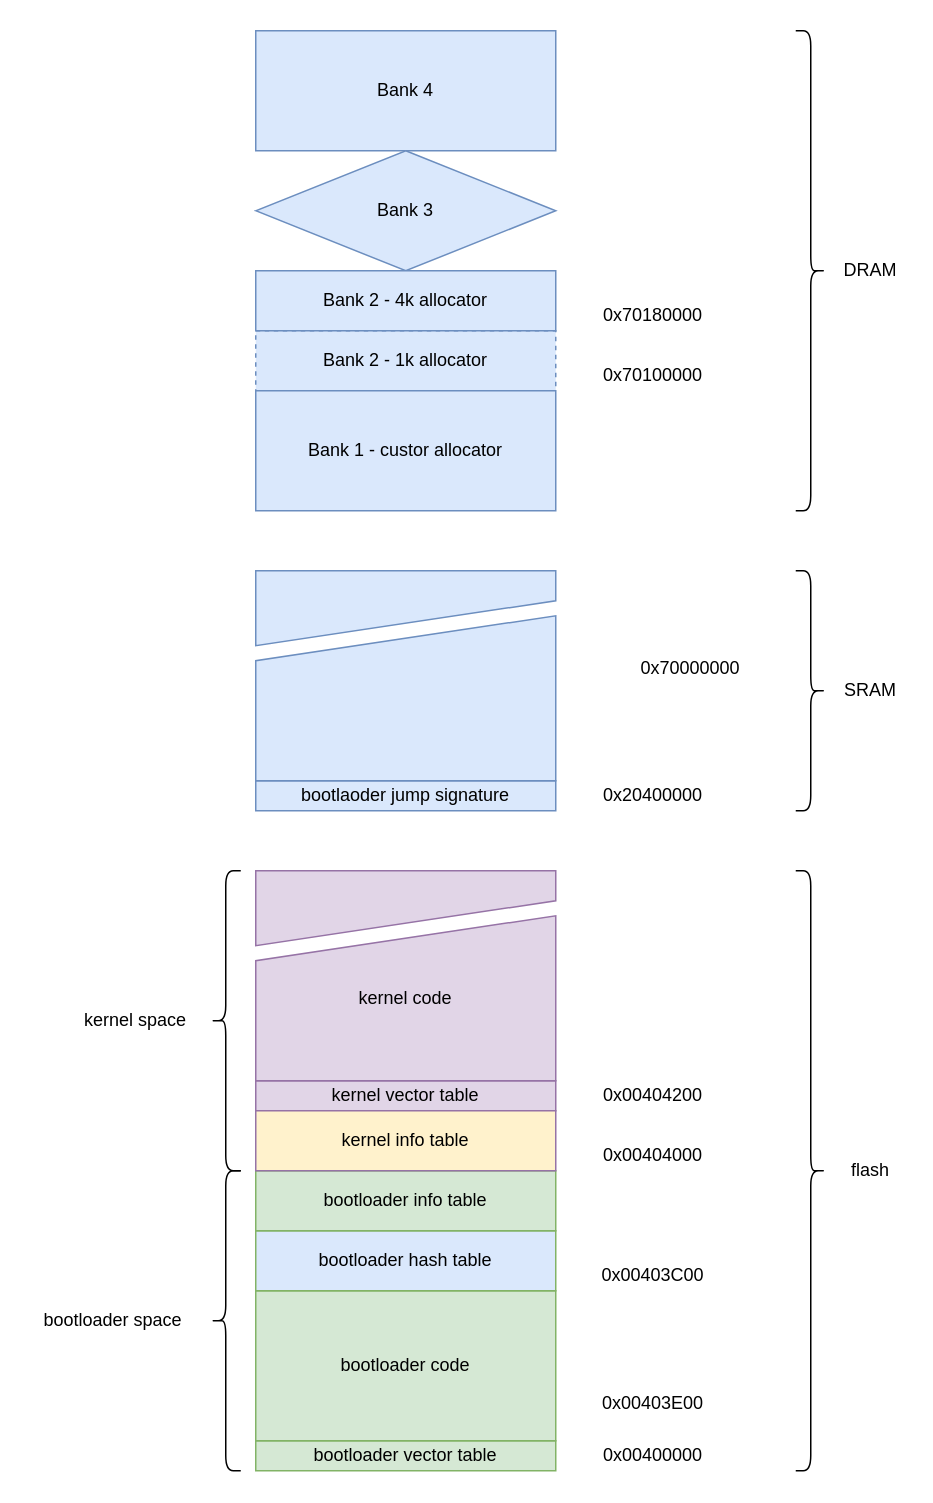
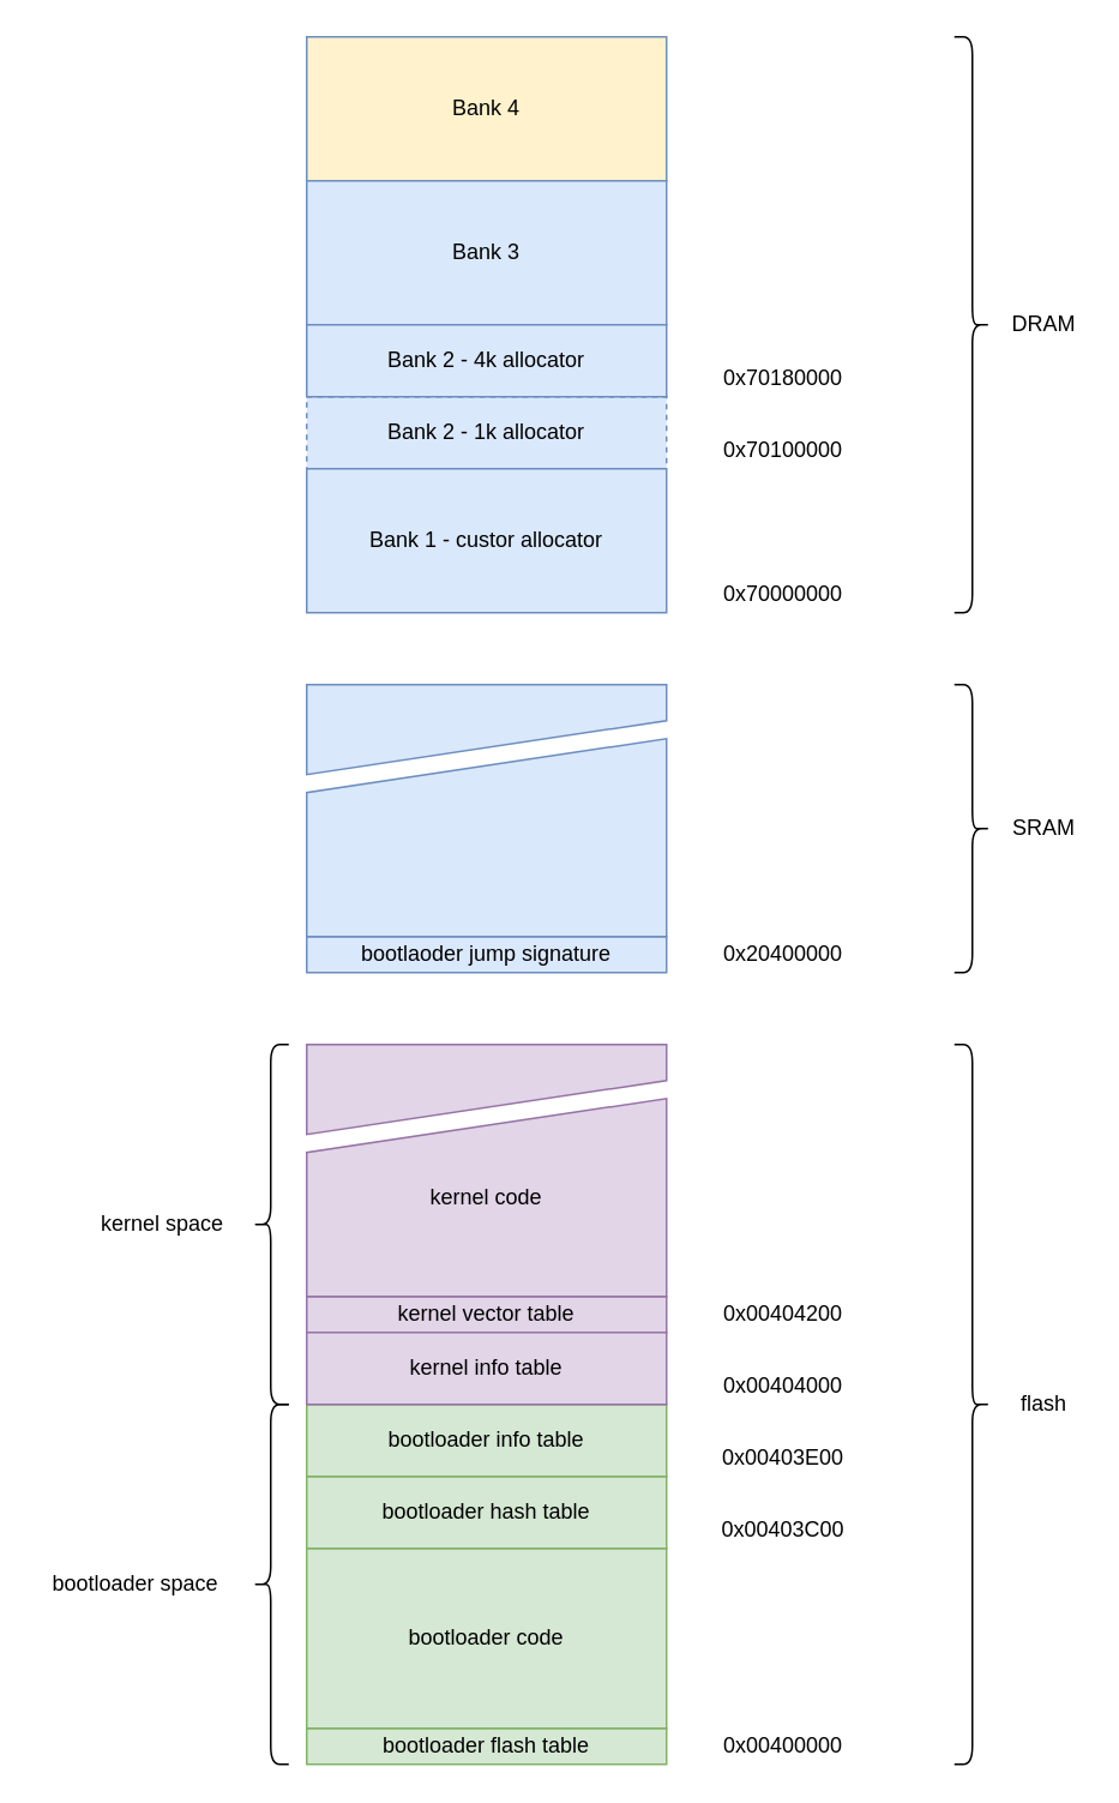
- <mxCell id="27" value="&lt;div&gt;Bank 4&lt;br&gt;&lt;/div&gt;" style="rounded=0;whiteSpace=wrap;html=1;fillColor=#dae8fc;strokeColor=#6c8ebf;" vertex="1" parent="1"><mxGeometry x="170" y="20" width="200" height="80" as="geometry" /></mxCell>
+ <mxCell id="27" value="&lt;div&gt;Bank 4&lt;br&gt;&lt;/div&gt;" style="rounded=0;whiteSpace=wrap;html=1;fillColor=#fff2cc;strokeColor=#6c8ebf;" vertex="1" parent="1"><mxGeometry x="170" y="20" width="200" height="80" as="geometry" /></mxCell>
- <mxCell id="30" value="Bank 3" style="rhombus;whiteSpace=wrap;html=1;fillColor=#dae8fc;strokeColor=#6c8ebf;" vertex="1" parent="1"><mxGeometry x="170" y="100" width="200" height="80" as="geometry" /></mxCell>
+ <mxCell id="30" value="Bank 3" style="rounded=0;whiteSpace=wrap;html=1;fillColor=#dae8fc;strokeColor=#6c8ebf;" vertex="1" parent="1"><mxGeometry x="170" y="100" width="200" height="80" as="geometry" /></mxCell>
- <mxCell id="34" value="&lt;span class=&quot;pl-c1&quot;&gt;0x70000000&lt;/span&gt;" style="text;html=1;strokeColor=none;fillColor=none;align=center;verticalAlign=middle;whiteSpace=wrap;rounded=0;" vertex="1" parent="1"><mxGeometry x="405" y="435" width="110" height="20" as="geometry" /></mxCell>
+ <mxCell id="34" value="&lt;span class=&quot;pl-c1&quot;&gt;0x70000000&lt;/span&gt;" style="text;html=1;strokeColor=none;fillColor=none;align=center;verticalAlign=middle;whiteSpace=wrap;rounded=0;" vertex="1" parent="1"><mxGeometry x="380" y="320" width="110" height="20" as="geometry" /></mxCell>
- <mxCell id="7" value="kernel info table" style="rounded=0;whiteSpace=wrap;html=1;fillColor=#fff2cc;strokeColor=#9673a6;" vertex="1" parent="1"><mxGeometry x="170" y="740" width="200" height="40" as="geometry" /></mxCell>
+ <mxCell id="7" value="kernel info table" style="rounded=0;whiteSpace=wrap;html=1;fillColor=#e1d5e7;strokeColor=#9673a6;" vertex="1" parent="1"><mxGeometry x="170" y="740" width="200" height="40" as="geometry" /></mxCell>
- <mxCell id="4" value="bootloader hash table" style="rounded=0;whiteSpace=wrap;html=1;fillColor=#dae8fc;strokeColor=#82b366;" vertex="1" parent="1"><mxGeometry x="170" y="820" width="200" height="40" as="geometry" /></mxCell>
+ <mxCell id="4" value="bootloader hash table" style="rounded=0;whiteSpace=wrap;html=1;fillColor=#d5e8d4;strokeColor=#82b366;" vertex="1" parent="1"><mxGeometry x="170" y="820" width="200" height="40" as="geometry" /></mxCell>
- <mxCell id="16" value="0x00403E00" style="text;html=1;strokeColor=none;fillColor=none;align=center;verticalAlign=middle;whiteSpace=wrap;rounded=0;" vertex="1" parent="1"><mxGeometry x="380" y="925" width="110" height="20" as="geometry" /></mxCell>
+ <mxCell id="16" value="0x00403E00" style="text;html=1;strokeColor=none;fillColor=none;align=center;verticalAlign=middle;whiteSpace=wrap;rounded=0;" vertex="1" parent="1"><mxGeometry x="380" y="800" width="110" height="20" as="geometry" /></mxCell>
- <mxCell id="2" value="bootloader vector table" style="rounded=0;whiteSpace=wrap;html=1;fillColor=#d5e8d4;strokeColor=#82b366;" vertex="1" parent="1"><mxGeometry x="170" y="960" width="200" height="20" as="geometry" /></mxCell>
+ <mxCell id="2" value="bootloader flash table" style="rounded=0;whiteSpace=wrap;html=1;fillColor=#d5e8d4;strokeColor=#82b366;" vertex="1" parent="1"><mxGeometry x="170" y="960" width="200" height="20" as="geometry" /></mxCell>
